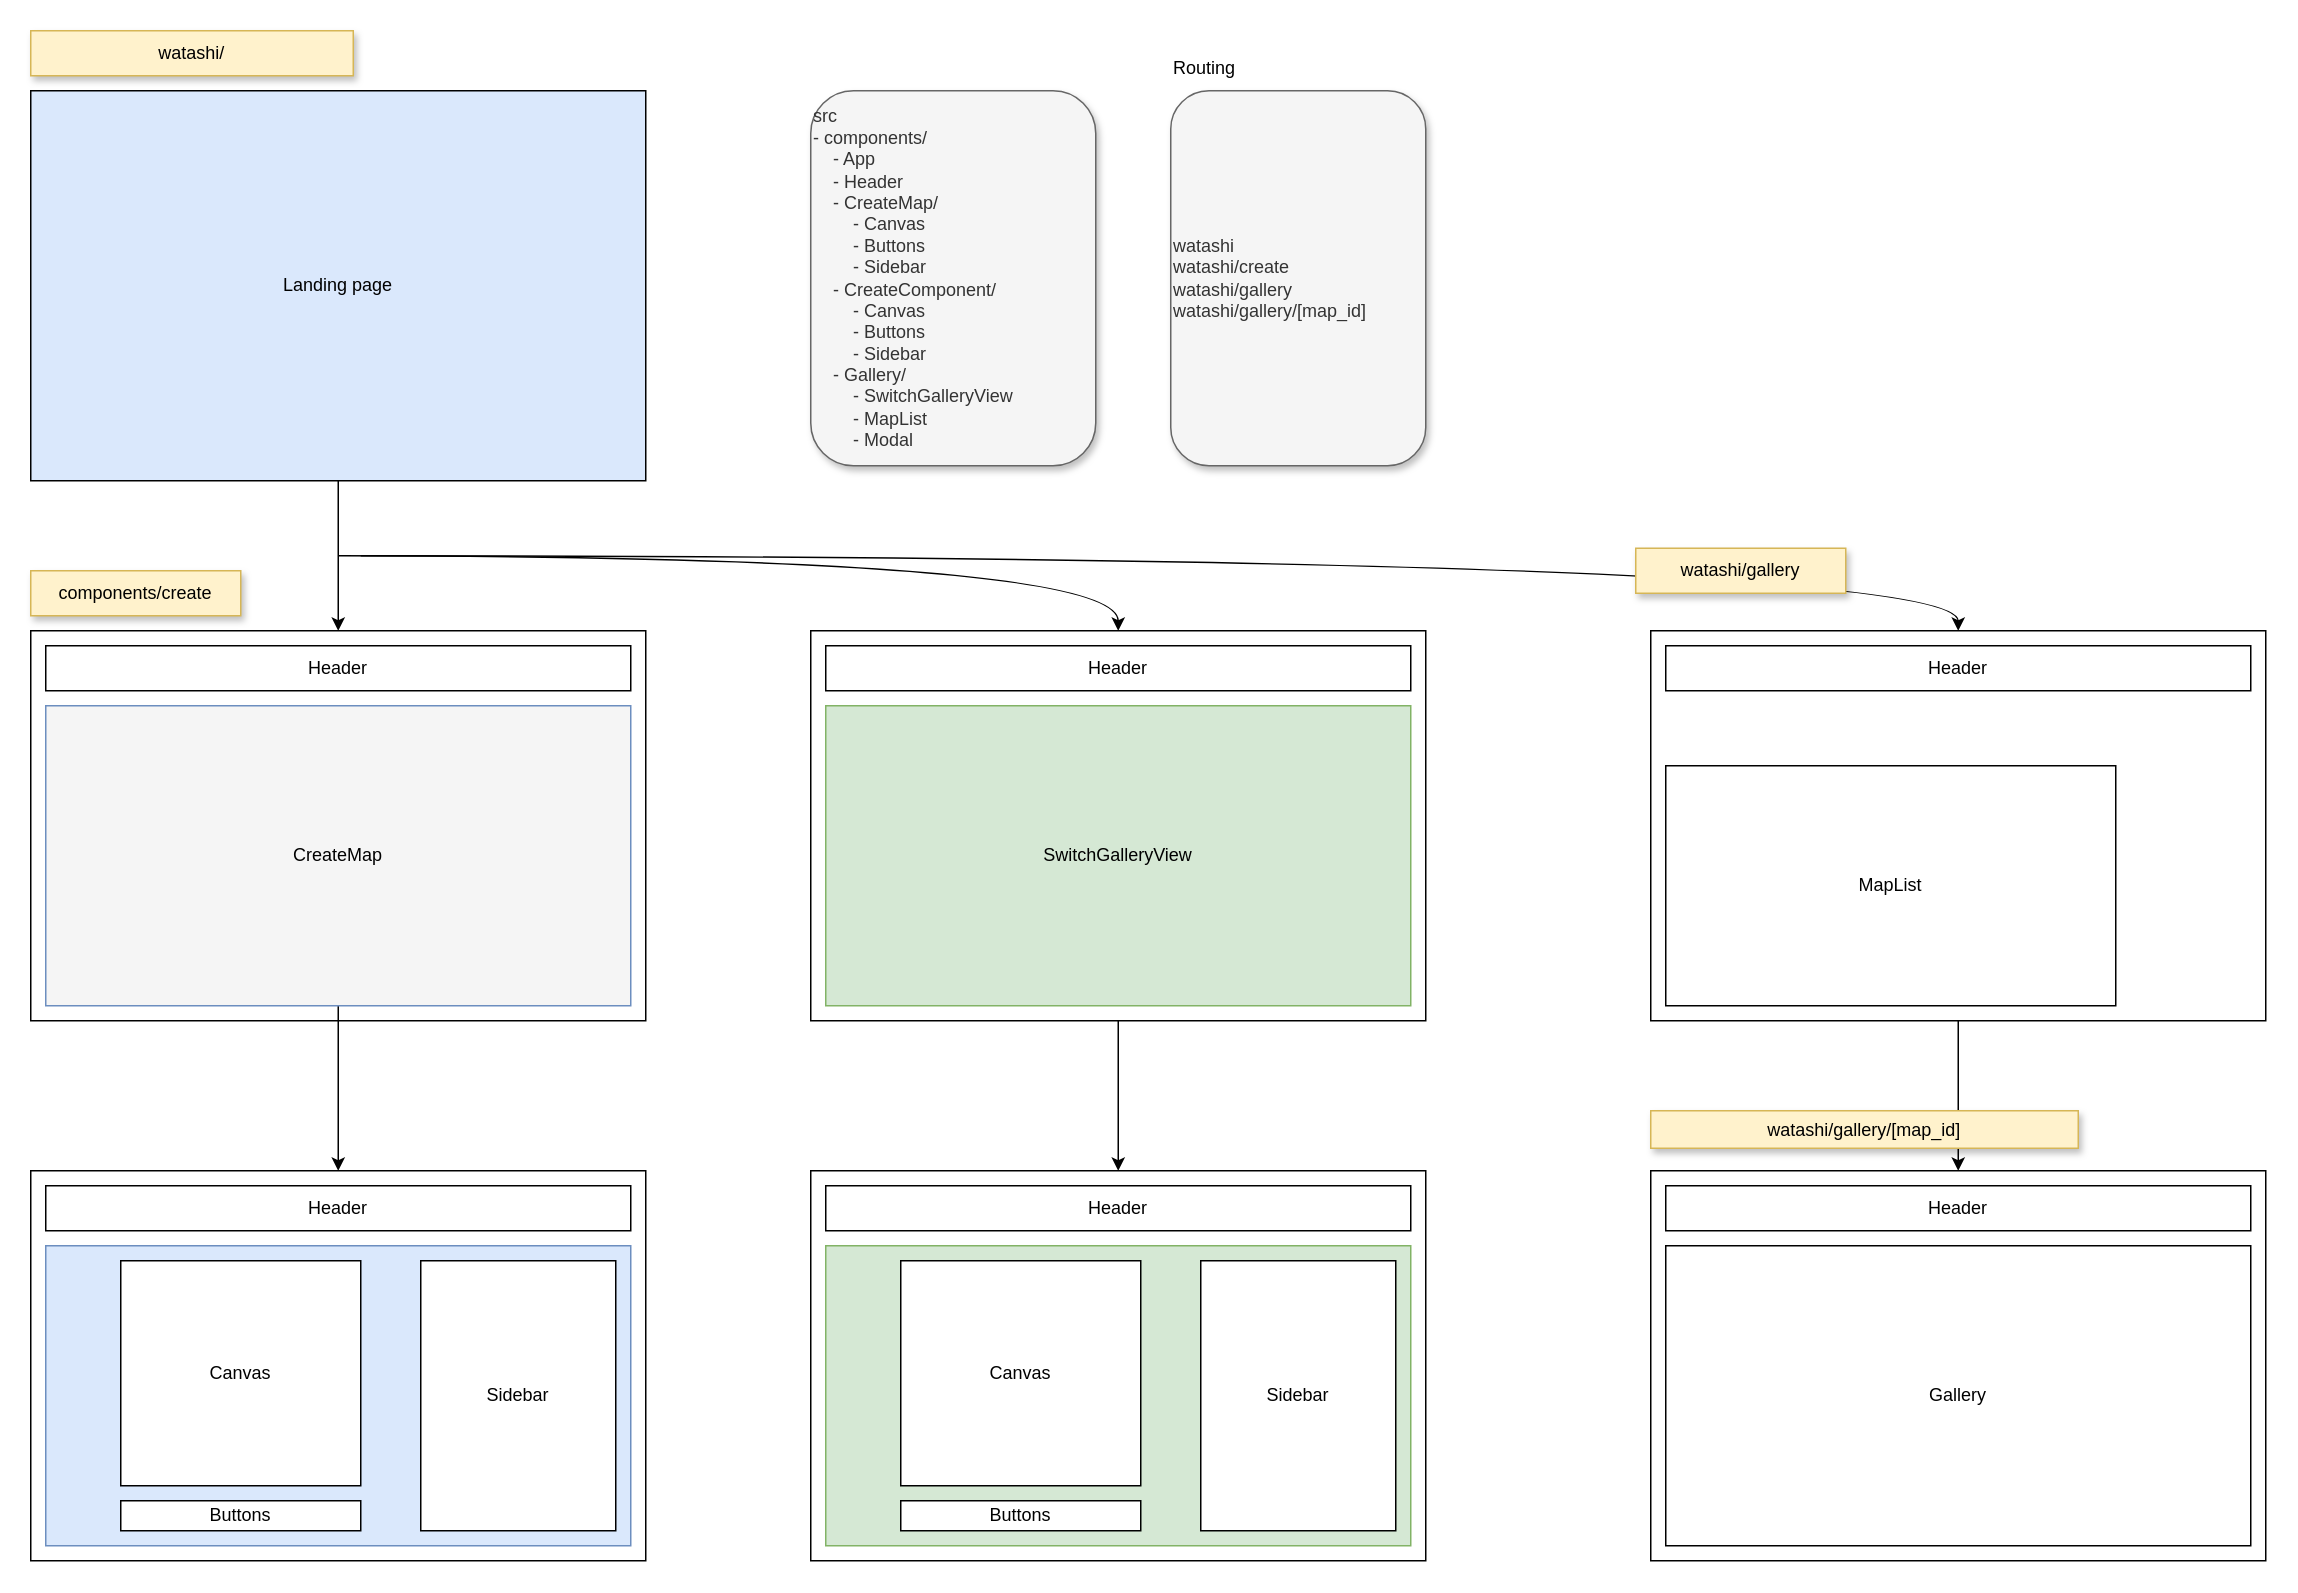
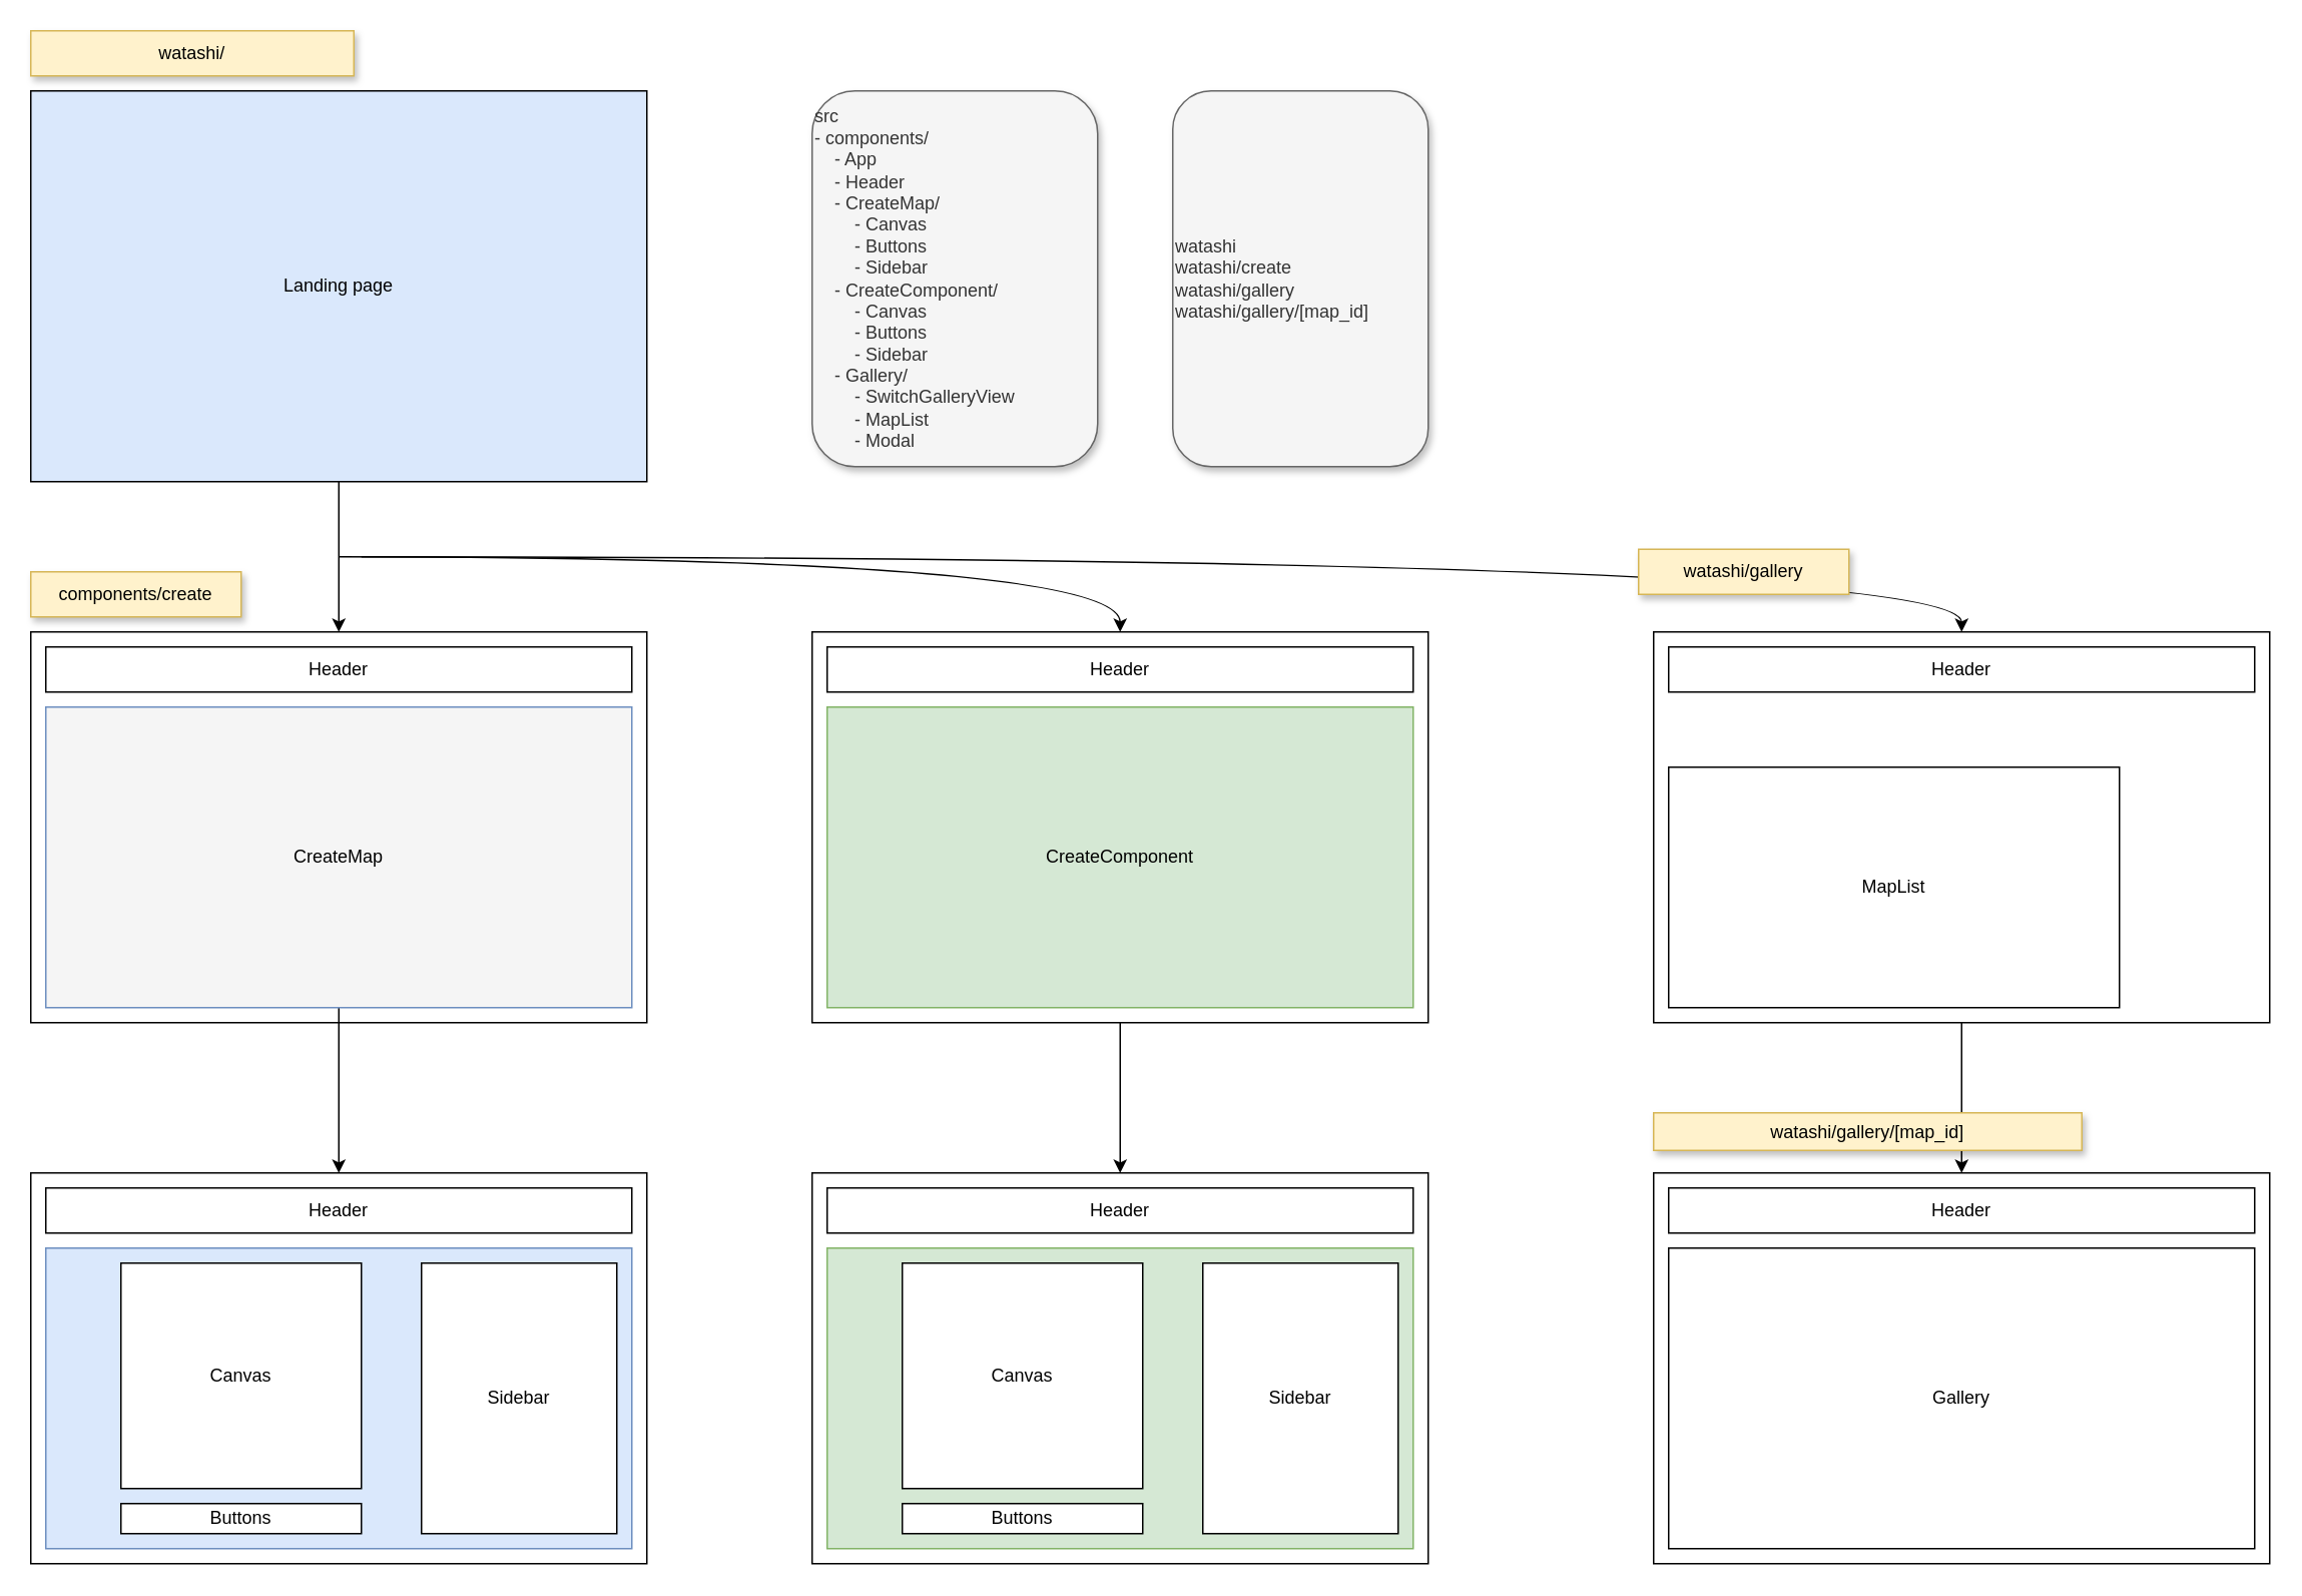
- <mxCell id="39" value="Routing" style="text;html=1;align=left;verticalAlign=middle;resizable=0;points=[];autosize=1;strokeColor=none;fillColor=none;" vertex="1" parent="1"><mxGeometry x="780" y="30" width="60" height="30" as="geometry" /></mxCell>
- <mxCell id="12" value="SwitchGalleryView" style="rounded=0;whiteSpace=wrap;html=1;fillColor=#d5e8d4;strokeColor=#82b366;" vertex="1" parent="1"><mxGeometry x="550" y="470" width="390" height="200" as="geometry" /></mxCell>
+ <mxCell id="12" value="CreateComponent" style="rounded=0;whiteSpace=wrap;html=1;fillColor=#d5e8d4;strokeColor=#82b366;" vertex="1" parent="1"><mxGeometry x="550" y="470" width="390" height="200" as="geometry" /></mxCell>
